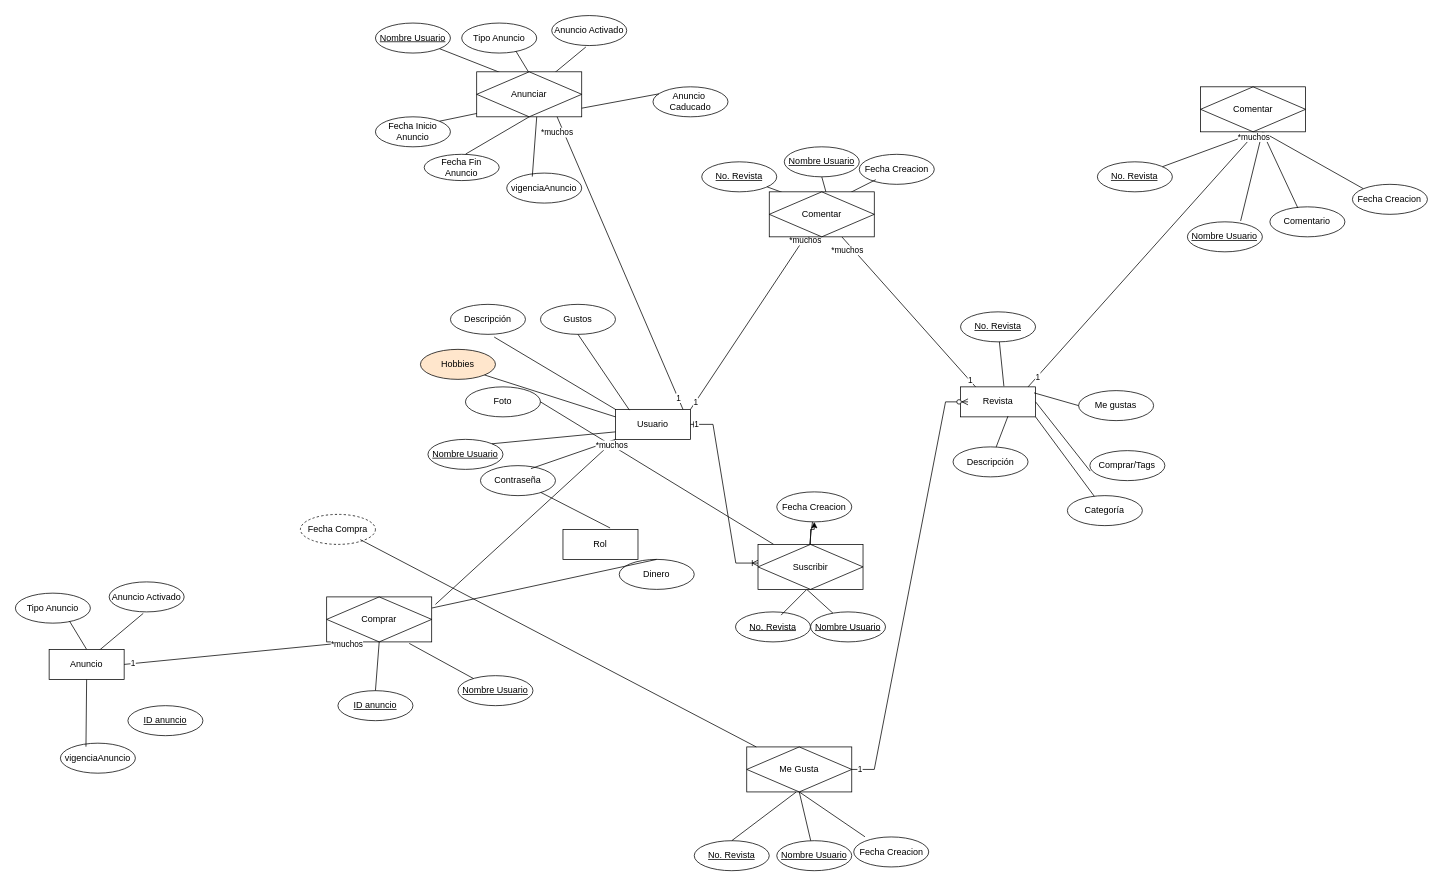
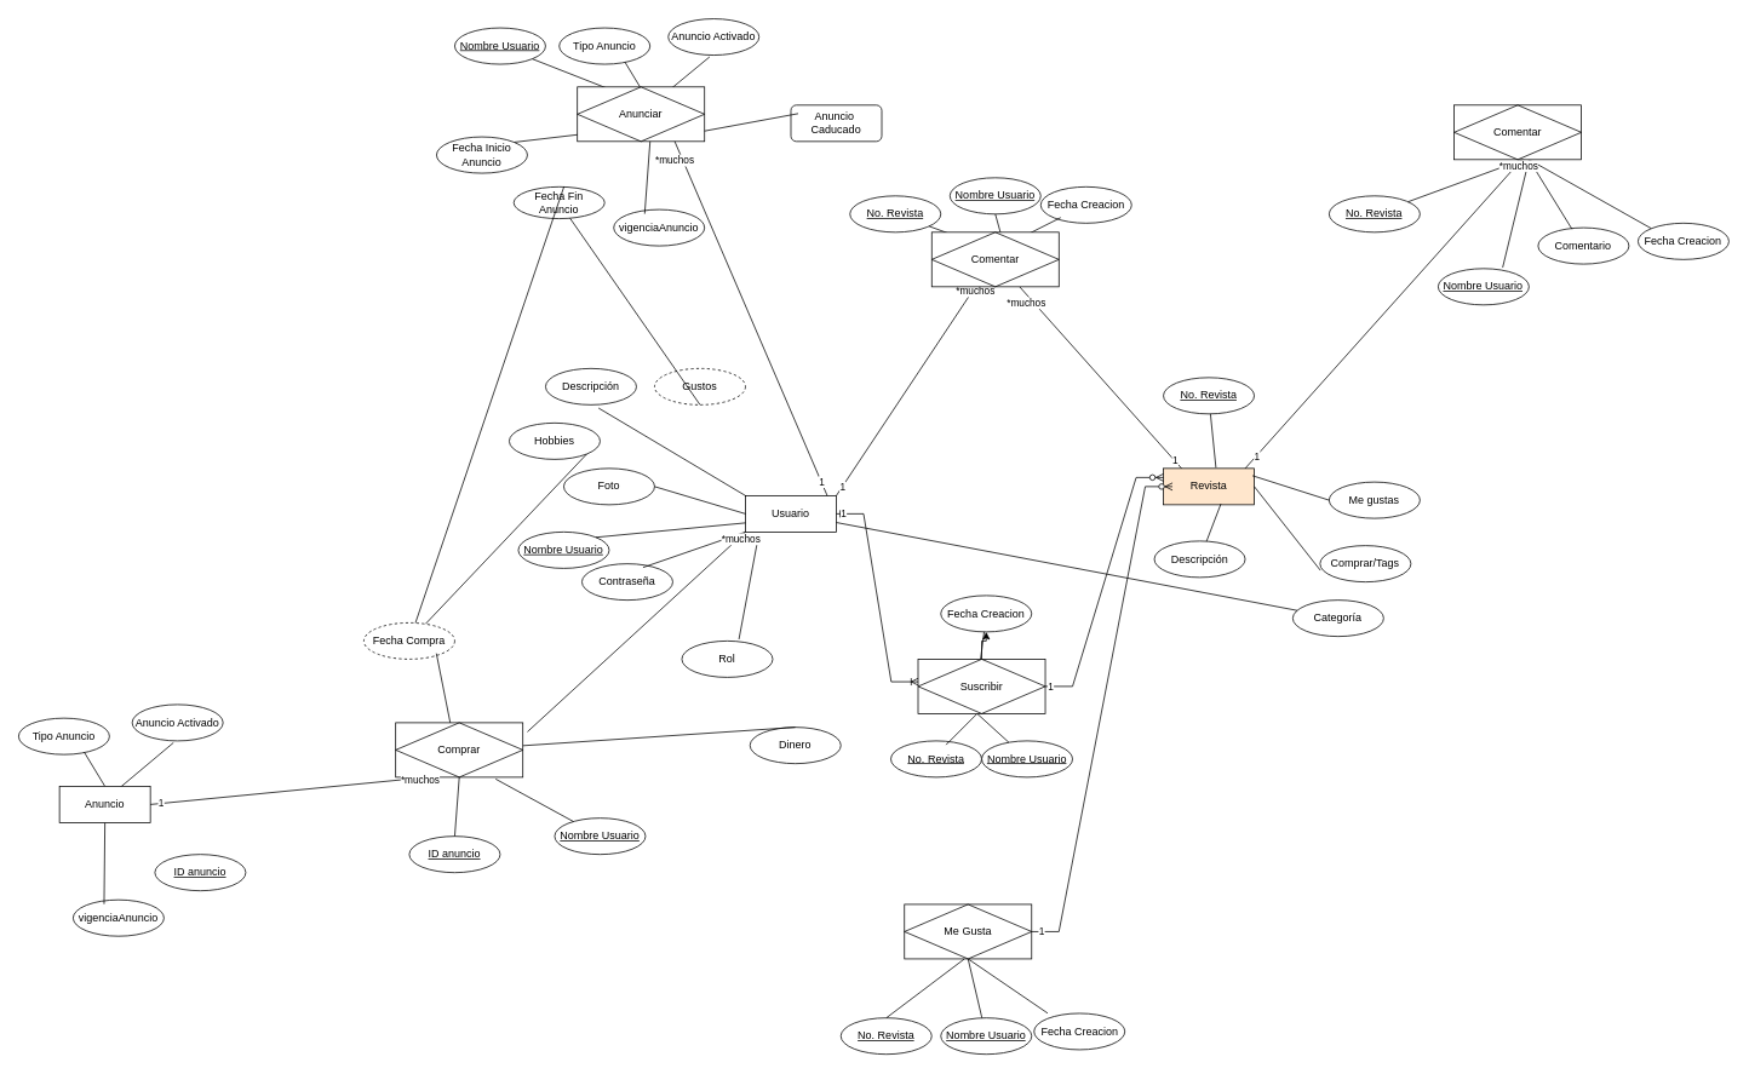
- <mxCell id="34" value="Anuncio&amp;nbsp;&lt;div&gt;Caducado&lt;/div&gt;" style="ellipse;whiteSpace=wrap;html=1;align=center;" parent="1" vertex="1"><mxGeometry x="870" y="115" width="100" height="40" as="geometry" /></mxCell>
+ <mxCell id="34" value="Anuncio&amp;nbsp;&lt;div&gt;Caducado&lt;/div&gt;" style="whiteSpace=wrap;html=1;align=center;rounded=1;" parent="1" vertex="1"><mxGeometry x="870" y="115" width="100" height="40" as="geometry" /></mxCell>
- <mxCell id="12" value="Fecha Inicio Anuncio" style="ellipse;whiteSpace=wrap;html=1;align=center;" parent="1" vertex="1"><mxGeometry y="155" width="100" height="40" as="geometry" x="500" /></mxCell>
+ <mxCell id="12" value="Fecha Inicio Anuncio" style="ellipse;whiteSpace=wrap;html=1;align=center;" parent="1" vertex="1"><mxGeometry x="480" y="150" width="100" height="40" as="geometry" /></mxCell>
- <mxCell id="50" value="" style="endArrow=none;html=1;rounded=0;exitX=0.553;exitY=-0.011;exitDx=0;exitDy=0;exitPerimeter=0;entryX=0.5;entryY=1;entryDx=0;entryDy=0;" parent="1" source="13" target="99" edge="1"><mxGeometry width="50" height="50" relative="1" as="geometry"><mxPoint x="575" y="200" as="sourcePoint" /><mxPoint x="705.68" y="161.28" as="targetPoint" /></mxGeometry></mxCell>
+ <mxCell id="50" value="" style="endArrow=none;html=1;rounded=0;exitX=0.553;exitY=-0.011;exitDx=0;exitDy=0;exitPerimeter=0;" parent="1" source="13" target="108" edge="1"><mxGeometry width="50" height="50" relative="1" as="geometry"><mxPoint x="575" y="200" as="sourcePoint" /><mxPoint x="705.68" y="161.28" as="targetPoint" /></mxGeometry></mxCell>
- <mxCell id="32" value="Comentario" style="ellipse;whiteSpace=wrap;html=1;align=center;" parent="1" vertex="1"><mxGeometry x="1692.4" y="275" width="100" height="40" as="geometry" /></mxCell>
+ <mxCell id="32" value="Comentario" style="ellipse;whiteSpace=wrap;html=1;align=center;" parent="1" vertex="1"><mxGeometry x="1692.4" y="250" width="100" height="40" as="geometry" /></mxCell>
- <mxCell id="21" value="Gustos" style="ellipse;whiteSpace=wrap;html=1;align=center;" parent="1" vertex="1"><mxGeometry x="720" y="405" width="100" height="40" as="geometry" /></mxCell>
+ <mxCell id="21" value="Gustos" style="ellipse;whiteSpace=wrap;html=1;align=center;dashed=1;" parent="1" vertex="1"><mxGeometry x="720" y="405" width="100" height="40" as="geometry" /></mxCell>
- <mxCell id="19" value="Hobbies" style="ellipse;whiteSpace=wrap;html=1;align=center;fillColor=#ffe6cc;" parent="1" vertex="1"><mxGeometry x="560" y="465" width="100" height="40" as="geometry" /></mxCell>
+ <mxCell id="19" value="Hobbies" style="ellipse;whiteSpace=wrap;html=1;align=center;" parent="1" vertex="1"><mxGeometry x="560" y="465" width="100" height="40" as="geometry" /></mxCell>
- <mxCell id="61" value="" style="endArrow=none;html=1;rounded=0;entryX=0.186;entryY=0.025;entryDx=0;entryDy=0;exitX=0.5;exitY=1;exitDx=0;exitDy=0;entryPerimeter=0;" parent="1" source="21" target="2" edge="1"><mxGeometry width="50" height="50" relative="1" as="geometry"><mxPoint x="748" y="519" as="sourcePoint" /><mxPoint x="830" y="555" as="targetPoint" /></mxGeometry></mxCell>
+ <mxCell id="61" value="" style="endArrow=none;html=1;rounded=0;exitX=0.5;exitY=1;exitDx=0;exitDy=0;" parent="1" source="21" target="13" edge="1"><mxGeometry width="50" height="50" relative="1" as="geometry"><mxPoint x="748" y="519" as="sourcePoint" /><mxPoint x="830" y="555" as="targetPoint" /></mxGeometry></mxCell>
- <mxCell id="59" value="" style="endArrow=none;html=1;rounded=0;entryX=0;entryY=0.25;entryDx=0;entryDy=0;exitX=1;exitY=1;exitDx=0;exitDy=0;" parent="1" source="19" target="2" edge="1"><mxGeometry width="50" height="50" relative="1" as="geometry"><mxPoint x="660" y="570" as="sourcePoint" /><mxPoint x="830" y="575" as="targetPoint" /></mxGeometry></mxCell>
+ <mxCell id="59" value="" style="endArrow=none;html=1;rounded=0;exitX=1;exitY=1;exitDx=0;exitDy=0;" parent="1" source="19" target="108" edge="1"><mxGeometry width="50" height="50" relative="1" as="geometry"><mxPoint x="660" y="570" as="sourcePoint" /><mxPoint x="830" y="575" as="targetPoint" /></mxGeometry></mxCell>
- <mxCell id="4" value="Revista" style="whiteSpace=wrap;html=1;align=center;" parent="1" vertex="1"><mxGeometry x="1280" y="515" width="100" height="40" as="geometry" /></mxCell>
+ <mxCell id="4" value="Revista" style="whiteSpace=wrap;html=1;align=center;fillColor=#ffe6cc;" parent="1" vertex="1"><mxGeometry x="1280" y="515" width="100" height="40" as="geometry" /></mxCell>
- <mxCell id="5" value="Me gustas" style="ellipse;whiteSpace=wrap;html=1;align=center;" parent="1" vertex="1"><mxGeometry x="1437.4" y="520" width="100" height="40" as="geometry" /></mxCell>
+ <mxCell id="5" value="Me gustas" style="ellipse;whiteSpace=wrap;html=1;align=center;" parent="1" vertex="1"><mxGeometry x="1462.4" y="530" width="100" height="40" as="geometry" /></mxCell>
- <mxCell id="69" value="" style="endArrow=none;html=1;rounded=0;entryX=1;entryY=1;entryDx=0;entryDy=0;" parent="1" source="18" target="4" edge="1"><mxGeometry width="50" height="50" relative="1" as="geometry"><mxPoint x="1450" y="582" as="sourcePoint" /><mxPoint x="1390" y="545" as="targetPoint" /></mxGeometry></mxCell>
+ <mxCell id="69" value="" style="endArrow=none;html=1;rounded=0;" parent="1" source="18" target="2" edge="1"><mxGeometry width="50" height="50" relative="1" as="geometry"><mxPoint x="1450" y="582" as="sourcePoint" /><mxPoint x="1390" y="545" as="targetPoint" /></mxGeometry></mxCell>
+ <mxCell id="56" value="" style="edgeStyle=entityRelationEdgeStyle;fontSize=12;html=1;endArrow=ERzeroToMany;endFill=1;rounded=0;entryX=0;entryY=0.25;entryDx=0;entryDy=0;exitX=1;exitY=0.5;exitDx=0;exitDy=0;" parent="1" source="96" target="4" edge="1"><mxGeometry width="100" height="100" relative="1" as="geometry"><mxPoint x="1115" y="785" as="sourcePoint" /><mxPoint x="1290" y="495" as="targetPoint" /></mxGeometry></mxCell>
+ <mxCell id="57" value="1" style="edgeLabel;html=1;align=center;verticalAlign=middle;resizable=0;points=[];" parent="56" vertex="1" connectable="0"><mxGeometry x="-0.965" y="1" relative="1" as="geometry"><mxPoint as="offset" /></mxGeometry></mxCell>
- <mxCell id="58" value="" style="endArrow=none;html=1;rounded=0;exitX=1;exitY=0.5;exitDx=0;exitDy=0;" parent="1" source="17" target="96" edge="1"><mxGeometry width="50" height="50" relative="1" as="geometry"><mxPoint x="720" y="575" as="sourcePoint" /><mxPoint x="787" y="523" as="targetPoint" /></mxGeometry></mxCell>
+ <mxCell id="58" value="" style="endArrow=none;html=1;rounded=0;entryX=0;entryY=0.5;entryDx=0;entryDy=0;exitX=1;exitY=0.5;exitDx=0;exitDy=0;" parent="1" source="17" target="2" edge="1"><mxGeometry width="50" height="50" relative="1" as="geometry"><mxPoint x="720" y="575" as="sourcePoint" /><mxPoint x="787" y="523" as="targetPoint" /></mxGeometry></mxCell>
- <mxCell id="64" value="" style="endArrow=none;html=1;rounded=0;exitX=0.628;exitY=-0.047;exitDx=0;exitDy=0;exitPerimeter=0;" parent="1" source="9" target="7" edge="1"><mxGeometry width="50" height="50" relative="1" as="geometry"><mxPoint x="717" y="634" as="sourcePoint" /><mxPoint x="830" y="595" as="targetPoint" /></mxGeometry></mxCell>
+ <mxCell id="64" value="" style="endArrow=none;html=1;rounded=0;exitX=0.628;exitY=-0.047;exitDx=0;exitDy=0;exitPerimeter=0;entryX=0.147;entryY=1.06;entryDx=0;entryDy=0;entryPerimeter=0;" parent="1" source="9" target="2" edge="1"><mxGeometry width="50" height="50" relative="1" as="geometry"><mxPoint x="717" y="634" as="sourcePoint" /><mxPoint x="830" y="595" as="targetPoint" /></mxGeometry></mxCell>
- <mxCell id="9" value="Rol" style="whiteSpace=wrap;html=1;align=center;rounded=0;" parent="1" vertex="1"><mxGeometry x="750" y="705" width="100" height="40" as="geometry" /></mxCell>
+ <mxCell id="9" value="Rol" style="ellipse;whiteSpace=wrap;html=1;align=center;" parent="1" vertex="1"><mxGeometry x="750" y="705" width="100" height="40" as="geometry" /></mxCell>
- <mxCell id="8" value="Dinero" style="ellipse;whiteSpace=wrap;html=1;align=center;" parent="1" vertex="1"><mxGeometry x="825" y="745" width="100" height="40" as="geometry" /></mxCell>
+ <mxCell id="8" value="Dinero" style="ellipse;whiteSpace=wrap;html=1;align=center;" parent="1" vertex="1"><mxGeometry x="825" y="800" width="100" height="40" as="geometry" /></mxCell>
- <mxCell id="114" value="" style="endArrow=none;html=1;rounded=0;exitX=0.798;exitY=0.842;exitDx=0;exitDy=0;exitPerimeter=0;" edge="1" parent="1" source="108" target="94"><mxGeometry width="50" height="50" relative="1" as="geometry"><mxPoint x="559.5" y="685" as="sourcePoint" /><mxPoint x="610.5" y="715" as="targetPoint" /></mxGeometry></mxCell>
+ <mxCell id="114" value="" style="endArrow=none;html=1;rounded=0;exitX=0.798;exitY=0.842;exitDx=0;exitDy=0;entryX=0.429;entryY=0;entryDx=0;entryDy=0;exitPerimeter=0;entryPerimeter=0;" edge="1" parent="1" source="108" target="104"><mxGeometry width="50" height="50" relative="1" as="geometry"><mxPoint x="559.5" y="685" as="sourcePoint" /><mxPoint x="610.5" y="715" as="targetPoint" /></mxGeometry></mxCell>
